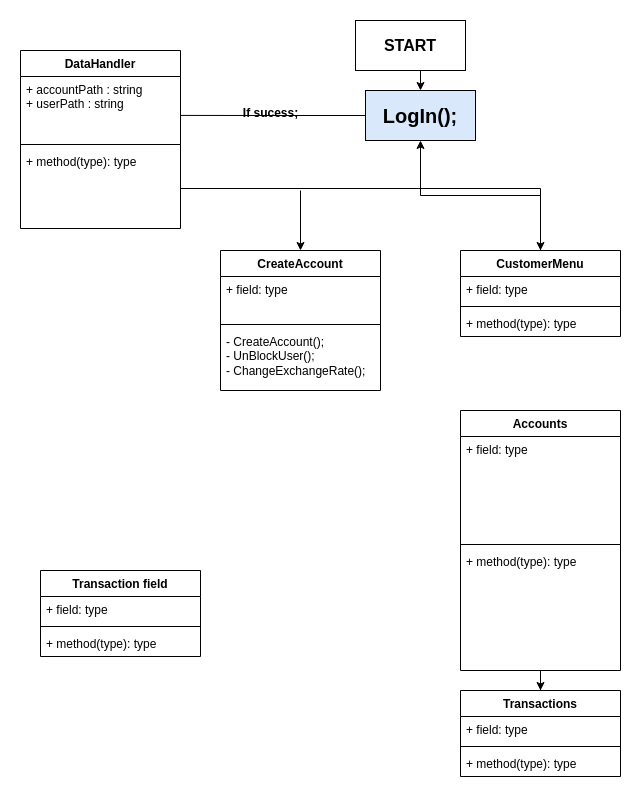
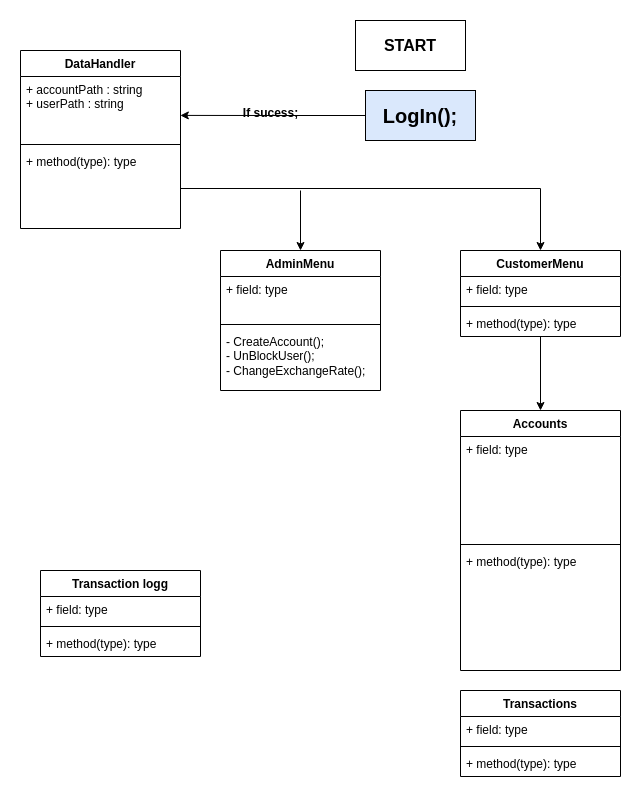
- <mxCell id="29" style="edgeStyle=orthogonalEdgeStyle;rounded=0;orthogonalLoop=1;jettySize=auto;html=1;exitX=0.5;exitY=1;exitDx=0;exitDy=0;entryX=0.5;entryY=0;entryDx=0;entryDy=0;" edge="1" parent="1" source="30" target="32"><mxGeometry relative="1" as="geometry" /></mxCell>
- <mxCell id="31" style="edgeStyle=orthogonalEdgeStyle;rounded=0;orthogonalLoop=1;jettySize=auto;html=1;entryX=0.999;entryY=0.608;entryDx=0;entryDy=0;entryPerimeter=0;endArrow=none;" edge="1" parent="1" source="32" target="8"><mxGeometry relative="1" as="geometry"><mxPoint x="190" y="115" as="targetPoint" /></mxGeometry></mxCell>
+ <mxCell id="31" style="edgeStyle=orthogonalEdgeStyle;rounded=0;orthogonalLoop=1;jettySize=auto;html=1;entryX=0.999;entryY=0.608;entryDx=0;entryDy=0;entryPerimeter=0;" edge="1" parent="1" source="32" target="8"><mxGeometry relative="1" as="geometry"><mxPoint x="190" y="115" as="targetPoint" /></mxGeometry></mxCell>
- <mxCell id="11" style="edgeStyle=orthogonalEdgeStyle;rounded=0;orthogonalLoop=1;jettySize=auto;html=1;" edge="1" parent="1" source="12" target="32"><mxGeometry relative="1" as="geometry" /></mxCell>
+ <mxCell id="11" style="edgeStyle=orthogonalEdgeStyle;rounded=0;orthogonalLoop=1;jettySize=auto;html=1;entryX=0.5;entryY=0;entryDx=0;entryDy=0;" edge="1" parent="1" source="12" target="3"><mxGeometry relative="1" as="geometry" /></mxCell>
- <mxCell id="21" value="CreateAccount" style="swimlane;fontStyle=1;align=center;verticalAlign=top;childLayout=stackLayout;horizontal=1;startSize=26;horizontalStack=0;resizeParent=1;resizeParentMax=0;resizeLast=0;collapsible=1;marginBottom=0;whiteSpace=wrap;html=1;" vertex="1" parent="1"><mxGeometry x="220" y="250" width="160" height="140" as="geometry" /></mxCell>
+ <mxCell id="21" value="AdminMenu" style="swimlane;fontStyle=1;align=center;verticalAlign=top;childLayout=stackLayout;horizontal=1;startSize=26;horizontalStack=0;resizeParent=1;resizeParentMax=0;resizeLast=0;collapsible=1;marginBottom=0;whiteSpace=wrap;html=1;" vertex="1" parent="1"><mxGeometry x="220" y="250" width="160" height="140" as="geometry" /></mxCell>
- <mxCell id="16" value="Transaction field&lt;div&gt;&lt;br&gt;&lt;/div&gt;" style="swimlane;fontStyle=1;align=center;verticalAlign=top;childLayout=stackLayout;horizontal=1;startSize=26;horizontalStack=0;resizeParent=1;resizeParentMax=0;resizeLast=0;collapsible=1;marginBottom=0;whiteSpace=wrap;html=1;" vertex="1" parent="1"><mxGeometry x="40" y="570" width="160" height="86" as="geometry" /></mxCell>
+ <mxCell id="16" value="Transaction logg&lt;div&gt;&lt;br&gt;&lt;/div&gt;" style="swimlane;fontStyle=1;align=center;verticalAlign=top;childLayout=stackLayout;horizontal=1;startSize=26;horizontalStack=0;resizeParent=1;resizeParentMax=0;resizeLast=0;collapsible=1;marginBottom=0;whiteSpace=wrap;html=1;" vertex="1" parent="1"><mxGeometry x="40" y="570" width="160" height="86" as="geometry" /></mxCell>
- <mxCell id="2" style="edgeStyle=orthogonalEdgeStyle;rounded=0;orthogonalLoop=1;jettySize=auto;html=1;entryX=0.5;entryY=0;entryDx=0;entryDy=0;" edge="1" parent="1" source="3" target="25"><mxGeometry relative="1" as="geometry" /></mxCell>
